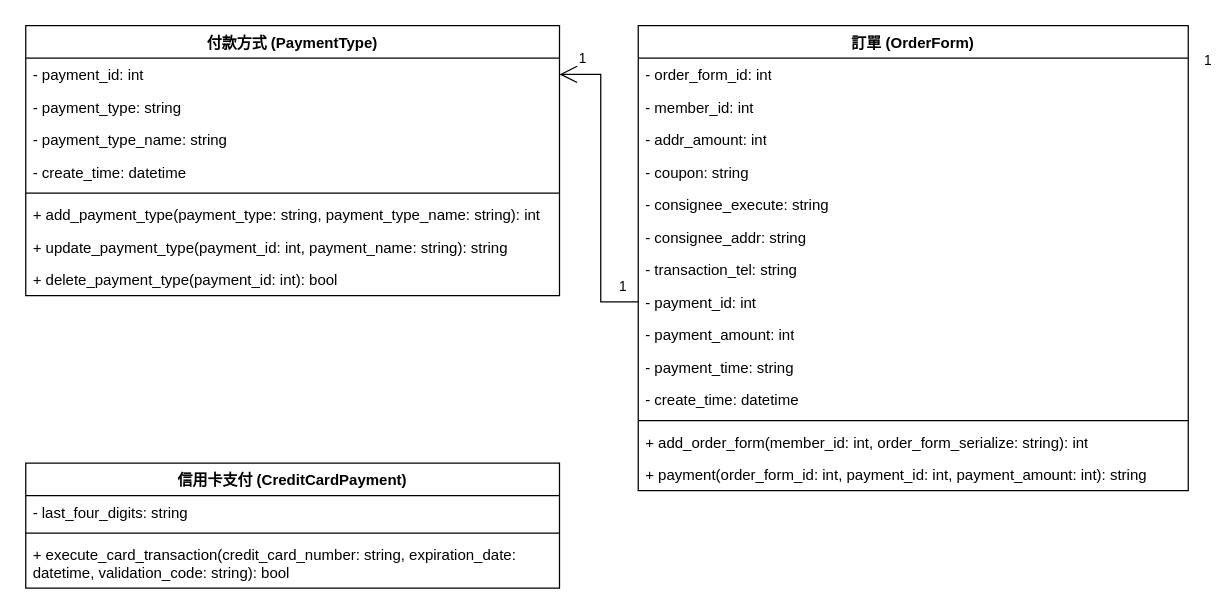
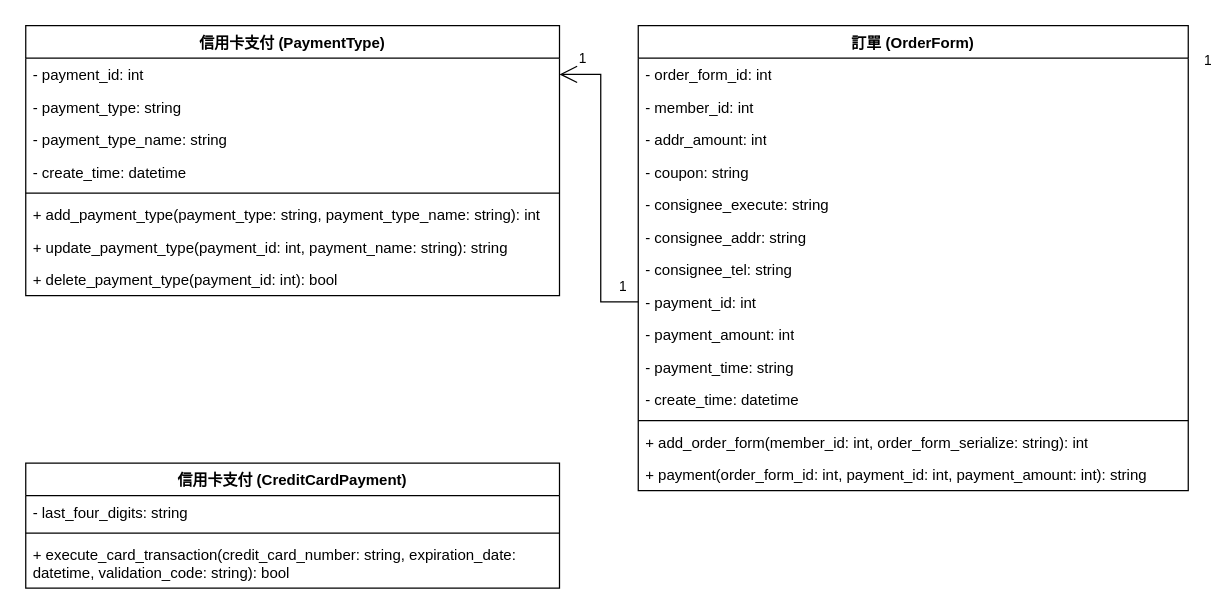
- <mxCell id="18" value="付款方式 (PaymentType)" style="swimlane;fontStyle=1;align=center;verticalAlign=top;childLayout=stackLayout;horizontal=1;startSize=26;horizontalStack=0;resizeParent=1;resizeParentMax=0;resizeLast=0;collapsible=1;marginBottom=0;whiteSpace=wrap;html=1;" parent="1" vertex="1"><mxGeometry x="20" y="20" width="427" height="216" as="geometry"><mxRectangle x="200" y="140" width="160" height="40" as="alternateBounds" /></mxGeometry></mxCell>
+ <mxCell id="18" value="信用卡支付 (PaymentType)" style="swimlane;fontStyle=1;align=center;verticalAlign=top;childLayout=stackLayout;horizontal=1;startSize=26;horizontalStack=0;resizeParent=1;resizeParentMax=0;resizeLast=0;collapsible=1;marginBottom=0;whiteSpace=wrap;html=1;" parent="1" vertex="1"><mxGeometry x="20" y="20" width="427" height="216" as="geometry"><mxRectangle x="200" y="140" width="160" height="40" as="alternateBounds" /></mxGeometry></mxCell>
- <mxCell id="9" value="- transaction_tel: string" style="text;strokeColor=none;fillColor=none;align=left;verticalAlign=top;spacingLeft=4;spacingRight=4;overflow=hidden;rotatable=0;points=[[0,0.5],[1,0.5]];portConstraint=eastwest;whiteSpace=wrap;html=1;" parent="2" vertex="1"><mxGeometry y="182" width="440" height="26" as="geometry" /></mxCell>
+ <mxCell id="9" value="- consignee_tel: string" style="text;strokeColor=none;fillColor=none;align=left;verticalAlign=top;spacingLeft=4;spacingRight=4;overflow=hidden;rotatable=0;points=[[0,0.5],[1,0.5]];portConstraint=eastwest;whiteSpace=wrap;html=1;" parent="2" vertex="1"><mxGeometry y="182" width="440" height="26" as="geometry" /></mxCell>
